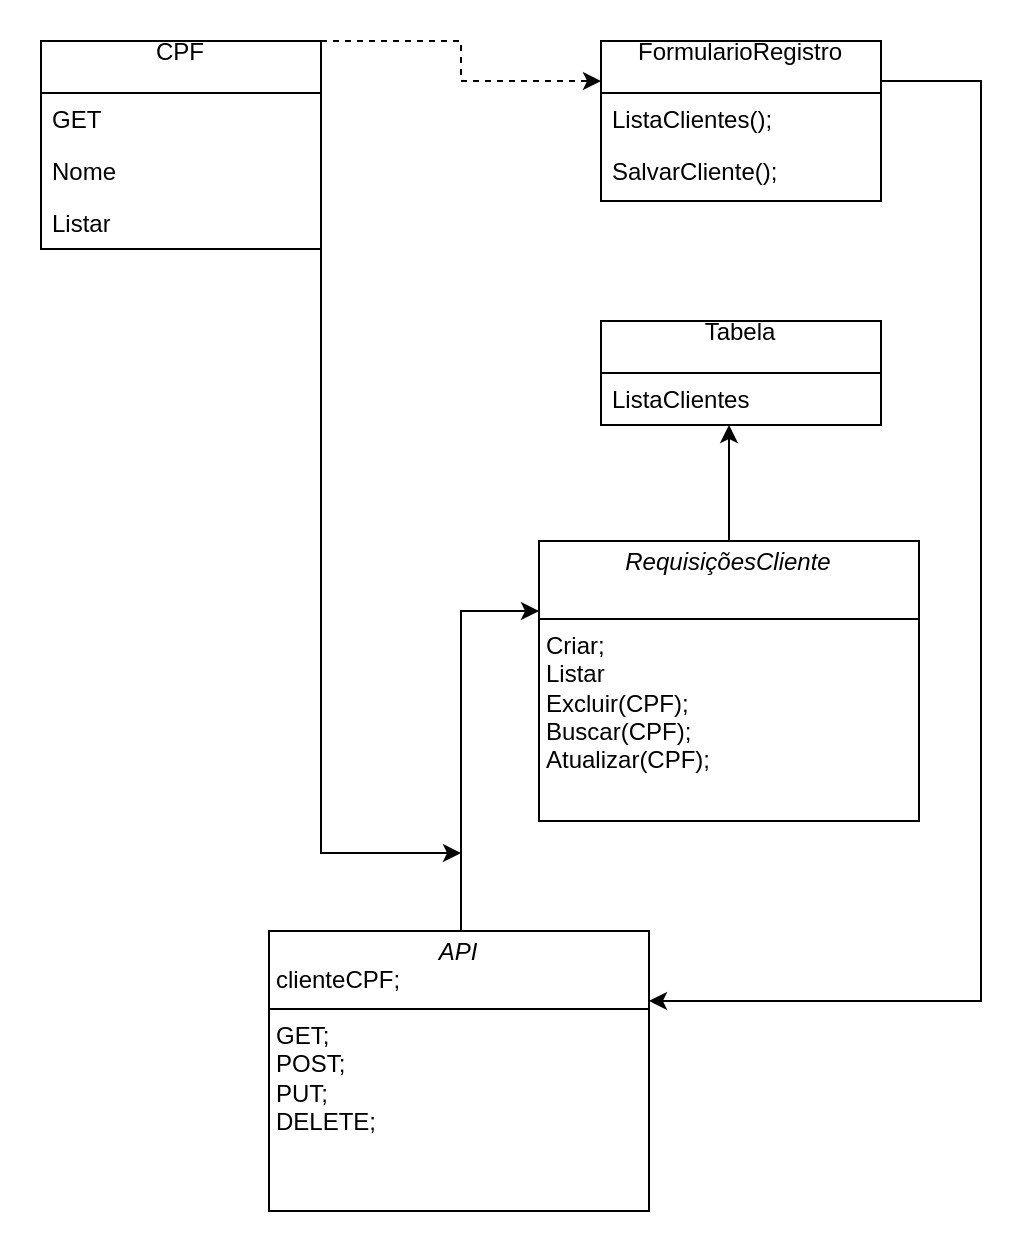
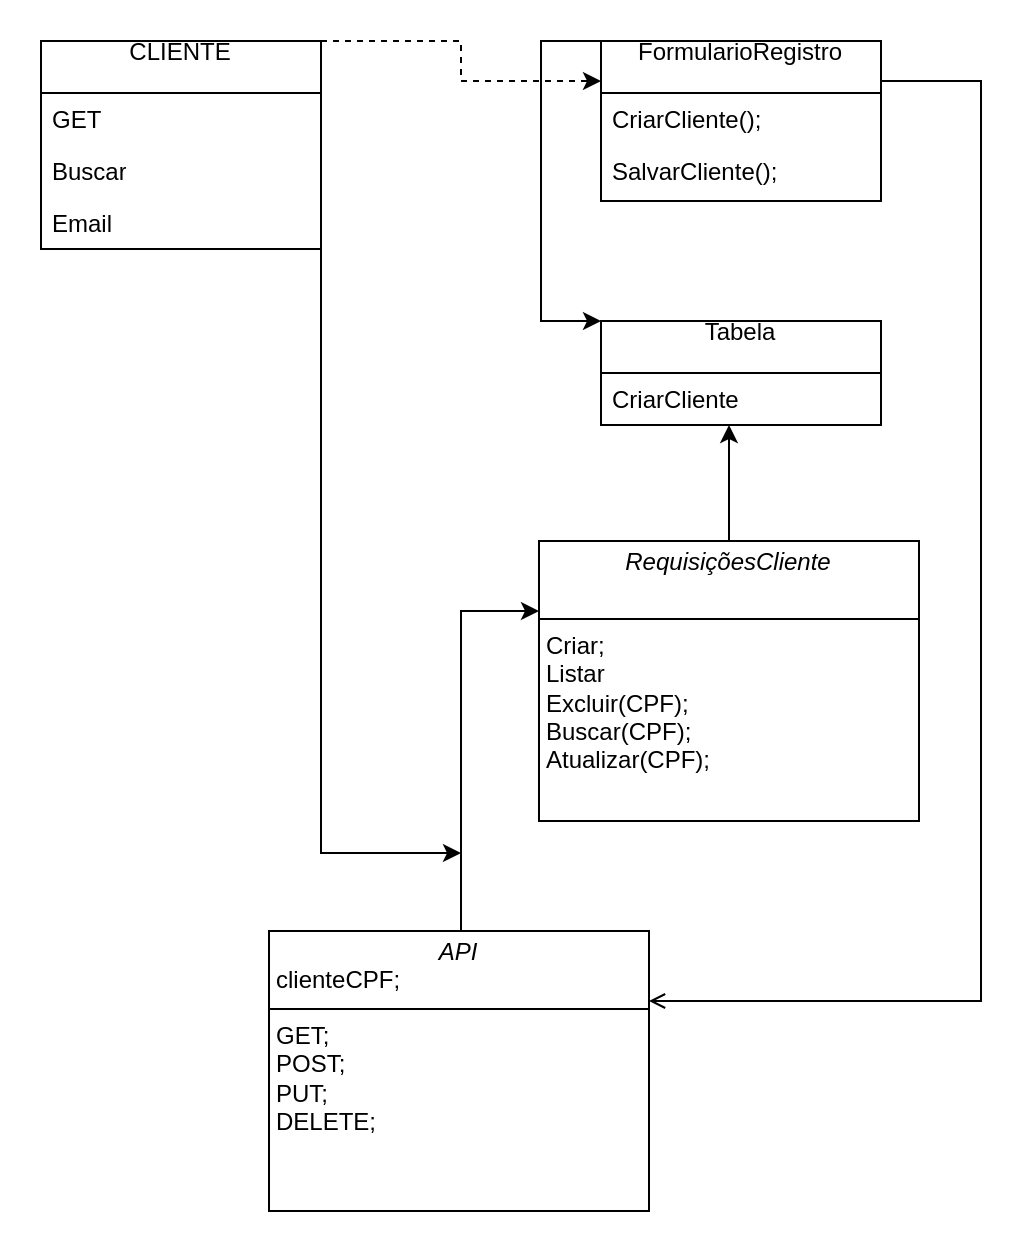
- <mxCell id="4" value="&lt;div&gt;CPF&lt;/div&gt;&lt;div&gt;&lt;br&gt;&lt;/div&gt;" style="swimlane;fontStyle=0;childLayout=stackLayout;horizontal=1;startSize=26;fillColor=none;horizontalStack=0;resizeParent=1;resizeParentMax=0;resizeLast=0;collapsible=1;marginBottom=0;whiteSpace=wrap;html=1;" vertex="1" parent="1"><mxGeometry x="20" y="20" width="140" height="104" as="geometry" /></mxCell>
+ <mxCell id="4" value="&lt;div&gt;CLIENTE&lt;/div&gt;&lt;div&gt;&lt;br&gt;&lt;/div&gt;" style="swimlane;fontStyle=0;childLayout=stackLayout;horizontal=1;startSize=26;fillColor=none;horizontalStack=0;resizeParent=1;resizeParentMax=0;resizeLast=0;collapsible=1;marginBottom=0;whiteSpace=wrap;html=1;" vertex="1" parent="1"><mxGeometry x="20" y="20" width="140" height="104" as="geometry" /></mxCell>
- <mxCell id="11" value="&lt;div&gt;ListaClientes();&lt;/div&gt;" style="text;strokeColor=none;fillColor=none;align=left;verticalAlign=top;spacingLeft=4;spacingRight=4;overflow=hidden;rotatable=0;points=[[0,0.5],[1,0.5]];portConstraint=eastwest;whiteSpace=wrap;html=1;" vertex="1" parent="10"><mxGeometry y="26" width="140" height="26" as="geometry" /></mxCell>
+ <mxCell id="11" value="&lt;div&gt;CriarCliente();&lt;/div&gt;" style="text;strokeColor=none;fillColor=none;align=left;verticalAlign=top;spacingLeft=4;spacingRight=4;overflow=hidden;rotatable=0;points=[[0,0.5],[1,0.5]];portConstraint=eastwest;whiteSpace=wrap;html=1;" vertex="1" parent="10"><mxGeometry y="26" width="140" height="26" as="geometry" /></mxCell>
- <mxCell id="6" value="Nome&lt;div&gt;&lt;br&gt;&lt;/div&gt;" style="text;strokeColor=none;fillColor=none;align=left;verticalAlign=top;spacingLeft=4;spacingRight=4;overflow=hidden;rotatable=0;points=[[0,0.5],[1,0.5]];portConstraint=eastwest;whiteSpace=wrap;html=1;" vertex="1" parent="4"><mxGeometry y="52" width="140" height="26" as="geometry" /></mxCell>
+ <mxCell id="6" value="Buscar&lt;div&gt;&lt;br&gt;&lt;/div&gt;" style="text;strokeColor=none;fillColor=none;align=left;verticalAlign=top;spacingLeft=4;spacingRight=4;overflow=hidden;rotatable=0;points=[[0,0.5],[1,0.5]];portConstraint=eastwest;whiteSpace=wrap;html=1;" vertex="1" parent="4"><mxGeometry y="52" width="140" height="26" as="geometry" /></mxCell>
+ <mxCell id="9" style="edgeStyle=elbowEdgeStyle;rounded=0;orthogonalLoop=1;jettySize=auto;html=1;exitX=0;exitY=0;exitDx=0;exitDy=0;entryX=0;entryY=0;entryDx=0;entryDy=0;" edge="1" parent="1" source="10" target="13"><mxGeometry relative="1" as="geometry"><mxPoint x="240" y="180" as="targetPoint" /><Array as="points"><mxPoint x="270" y="100" /></Array></mxGeometry></mxCell>
- <mxCell id="7" value="Listar&lt;div&gt;&lt;br&gt;&lt;/div&gt;" style="text;strokeColor=none;fillColor=none;align=left;verticalAlign=top;spacingLeft=4;spacingRight=4;overflow=hidden;rotatable=0;points=[[0,0.5],[1,0.5]];portConstraint=eastwest;whiteSpace=wrap;html=1;" vertex="1" parent="4"><mxGeometry y="78" width="140" height="26" as="geometry" /></mxCell>
+ <mxCell id="7" value="Email&lt;div&gt;&lt;br&gt;&lt;/div&gt;" style="text;strokeColor=none;fillColor=none;align=left;verticalAlign=top;spacingLeft=4;spacingRight=4;overflow=hidden;rotatable=0;points=[[0,0.5],[1,0.5]];portConstraint=eastwest;whiteSpace=wrap;html=1;" vertex="1" parent="4"><mxGeometry y="78" width="140" height="26" as="geometry" /></mxCell>
- <mxCell id="14" value="ListaClientes" style="text;strokeColor=none;fillColor=none;align=left;verticalAlign=top;spacingLeft=4;spacingRight=4;overflow=hidden;rotatable=0;points=[[0,0.5],[1,0.5]];portConstraint=eastwest;whiteSpace=wrap;html=1;" vertex="1" parent="13"><mxGeometry y="26" width="140" height="26" as="geometry" /></mxCell>
+ <mxCell id="14" value="CriarCliente" style="text;strokeColor=none;fillColor=none;align=left;verticalAlign=top;spacingLeft=4;spacingRight=4;overflow=hidden;rotatable=0;points=[[0,0.5],[1,0.5]];portConstraint=eastwest;whiteSpace=wrap;html=1;" vertex="1" parent="13"><mxGeometry y="26" width="140" height="26" as="geometry" /></mxCell>
- <mxCell id="8" style="edgeStyle=elbowEdgeStyle;rounded=0;orthogonalLoop=1;jettySize=auto;html=1;exitX=1;exitY=0.25;exitDx=0;exitDy=0;entryX=1;entryY=0.25;entryDx=0;entryDy=0;" edge="1" parent="1" source="10" target="16"><mxGeometry relative="1" as="geometry"><Array as="points"><mxPoint x="490" y="270" /></Array></mxGeometry></mxCell>
+ <mxCell id="8" style="edgeStyle=elbowEdgeStyle;rounded=0;orthogonalLoop=1;jettySize=auto;html=1;exitX=1;exitY=0.25;exitDx=0;exitDy=0;entryX=1;entryY=0.25;entryDx=0;entryDy=0;endArrow=open;" edge="1" parent="1" source="10" target="16"><mxGeometry relative="1" as="geometry"><Array as="points"><mxPoint x="490" y="270" /></Array></mxGeometry></mxCell>
